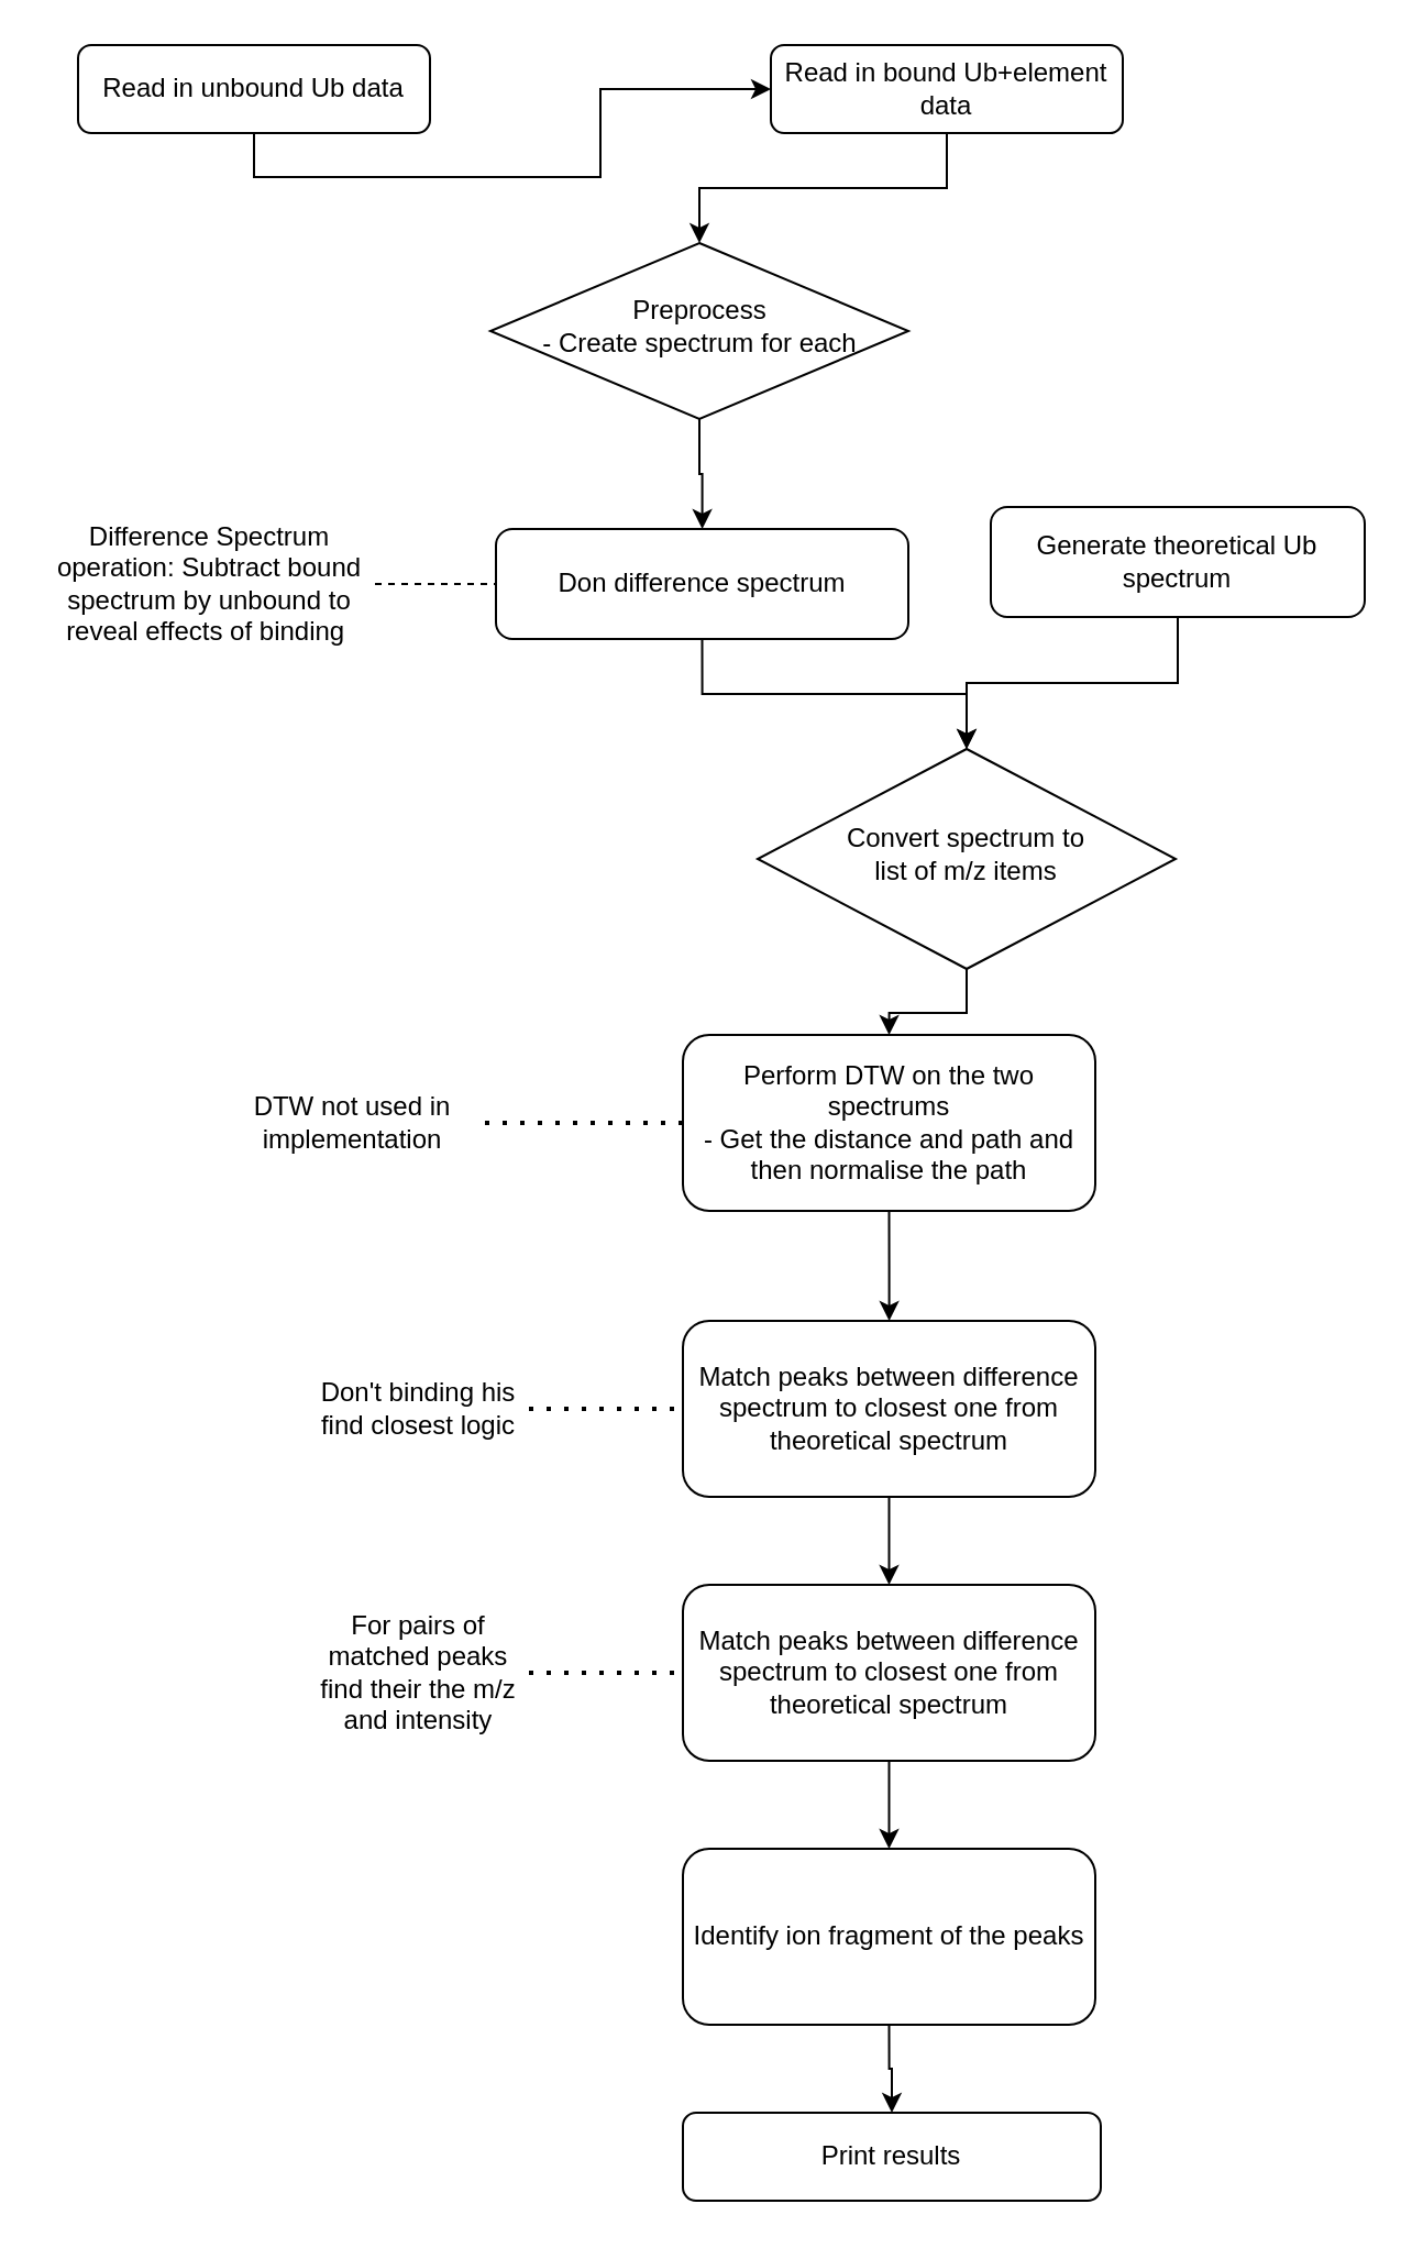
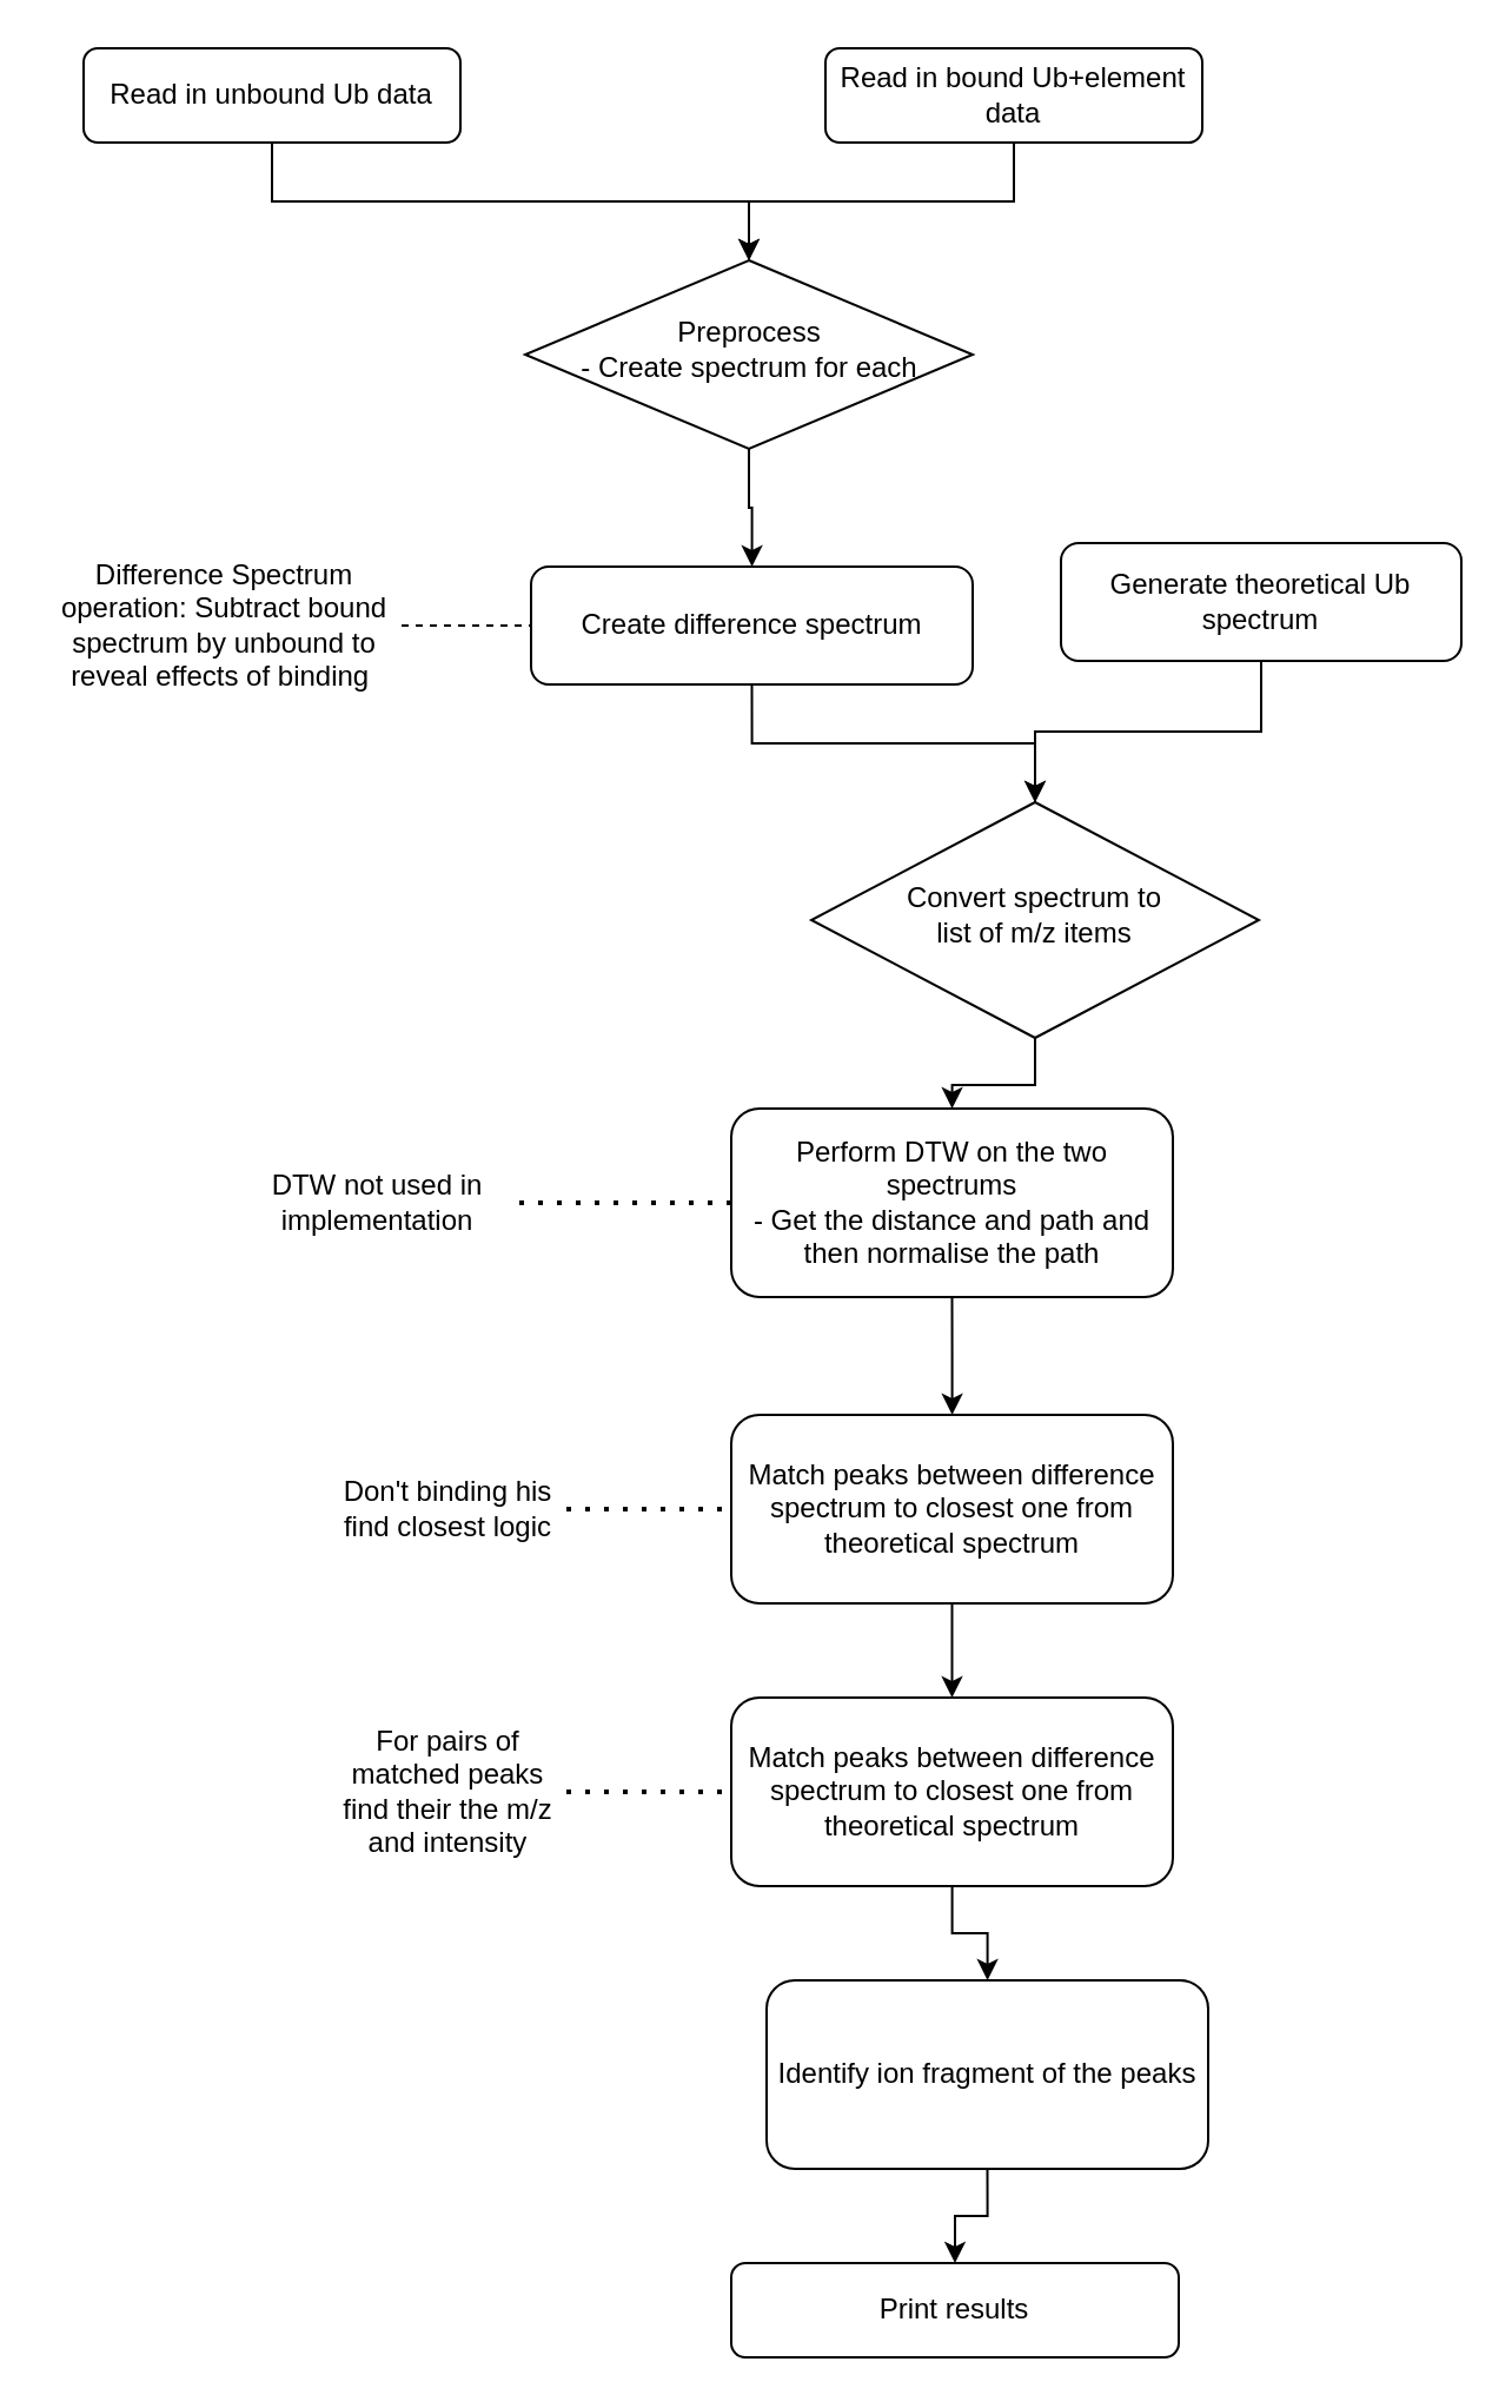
- <mxCell id="2" style="edgeStyle=orthogonalEdgeStyle;rounded=0;orthogonalLoop=1;jettySize=auto;html=1;exitX=0.5;exitY=1;exitDx=0;exitDy=0;" edge="1" parent="1" source="3" target="7"><mxGeometry relative="1" as="geometry" /></mxCell>
+ <mxCell id="2" style="edgeStyle=orthogonalEdgeStyle;rounded=0;orthogonalLoop=1;jettySize=auto;html=1;exitX=0.5;exitY=1;exitDx=0;exitDy=0;entryX=0.5;entryY=0;entryDx=0;entryDy=0;" edge="1" parent="1" source="3" target="5"><mxGeometry relative="1" as="geometry" /></mxCell>
- <mxCell id="9" value="Don difference spectrum" style="rounded=1;whiteSpace=wrap;html=1;fontSize=12;glass=0;strokeWidth=1;shadow=0;" vertex="1" parent="1"><mxGeometry x="225" y="240" width="187.5" height="50" as="geometry" /></mxCell>
+ <mxCell id="9" value="Create difference spectrum" style="rounded=1;whiteSpace=wrap;html=1;fontSize=12;glass=0;strokeWidth=1;shadow=0;" vertex="1" parent="1"><mxGeometry x="225" y="240" width="187.5" height="50" as="geometry" /></mxCell>
- <mxCell id="29" value="Identify ion fragment of the peaks" style="rounded=1;whiteSpace=wrap;html=1;fontSize=12;glass=0;strokeWidth=1;shadow=0;" vertex="1" parent="1"><mxGeometry x="310" y="840" width="187.5" height="80" as="geometry" /></mxCell>
+ <mxCell id="29" value="Identify ion fragment of the peaks" style="rounded=1;whiteSpace=wrap;html=1;fontSize=12;glass=0;strokeWidth=1;shadow=0;" vertex="1" parent="1"><mxGeometry x="325" y="840" width="187.5" height="80" as="geometry" /></mxCell>
